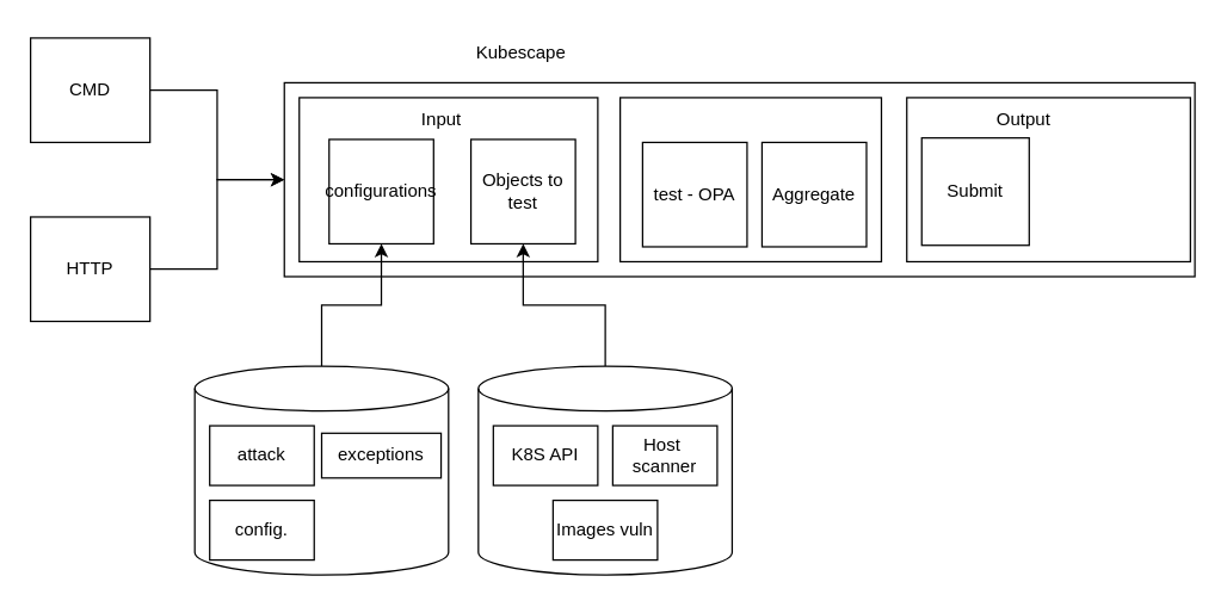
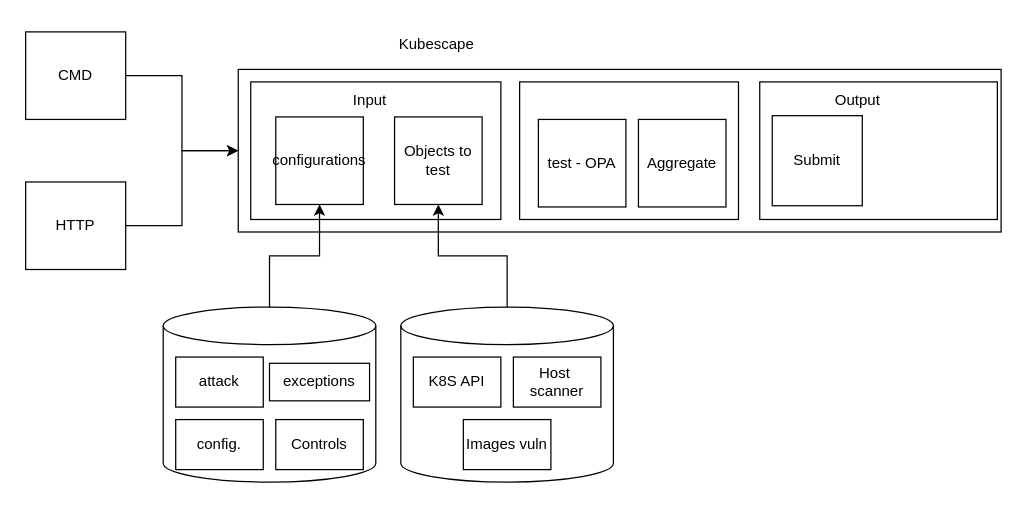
+ <mxCell id="19" value="Controls" style="rounded=0;whiteSpace=wrap;html=1;" vertex="1" parent="1"><mxGeometry x="220" y="335" width="70" height="40" as="geometry" /></mxCell>
